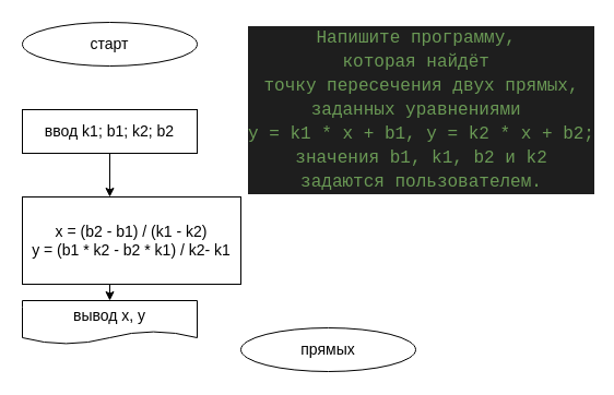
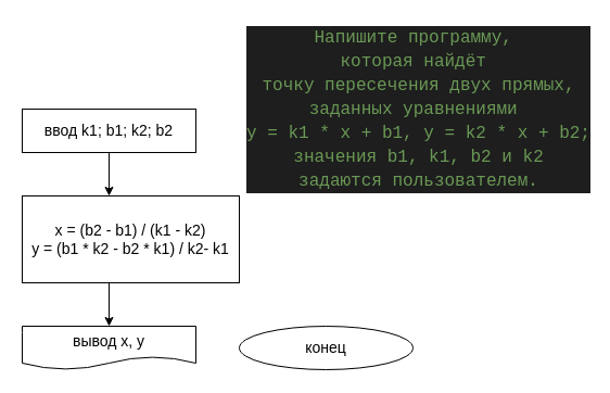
- <mxCell id="2" value="&lt;span style=&quot;font-size: 14px&quot;&gt;старт&lt;/span&gt;" style="ellipse;whiteSpace=wrap;html=1;" vertex="1" parent="1"><mxGeometry x="20" y="20" width="160" height="40" as="geometry" /></mxCell>
- <mxCell id="8" value="вывод x, y" style="shape=document;whiteSpace=wrap;html=1;boundedLbl=1;fontSize=14;" vertex="1" parent="1"><mxGeometry x="20" y="275" width="160" height="40" as="geometry" /></mxCell>
+ <mxCell id="8" value="вывод x, y" style="shape=document;whiteSpace=wrap;html=1;boundedLbl=1;fontSize=14;" vertex="1" parent="1"><mxGeometry x="20" y="300" width="160" height="40" as="geometry" /></mxCell>
- <mxCell id="9" value="&lt;font style=&quot;font-size: 14px&quot;&gt;прямых&lt;/font&gt;" style="ellipse;whiteSpace=wrap;html=1;" vertex="1" parent="1"><mxGeometry x="220" y="300" width="160" height="40" as="geometry" /></mxCell>
+ <mxCell id="9" value="&lt;font style=&quot;font-size: 14px&quot;&gt;конец&lt;/font&gt;" style="ellipse;whiteSpace=wrap;html=1;" vertex="1" parent="1"><mxGeometry x="220" y="300" width="160" height="40" as="geometry" /></mxCell>
